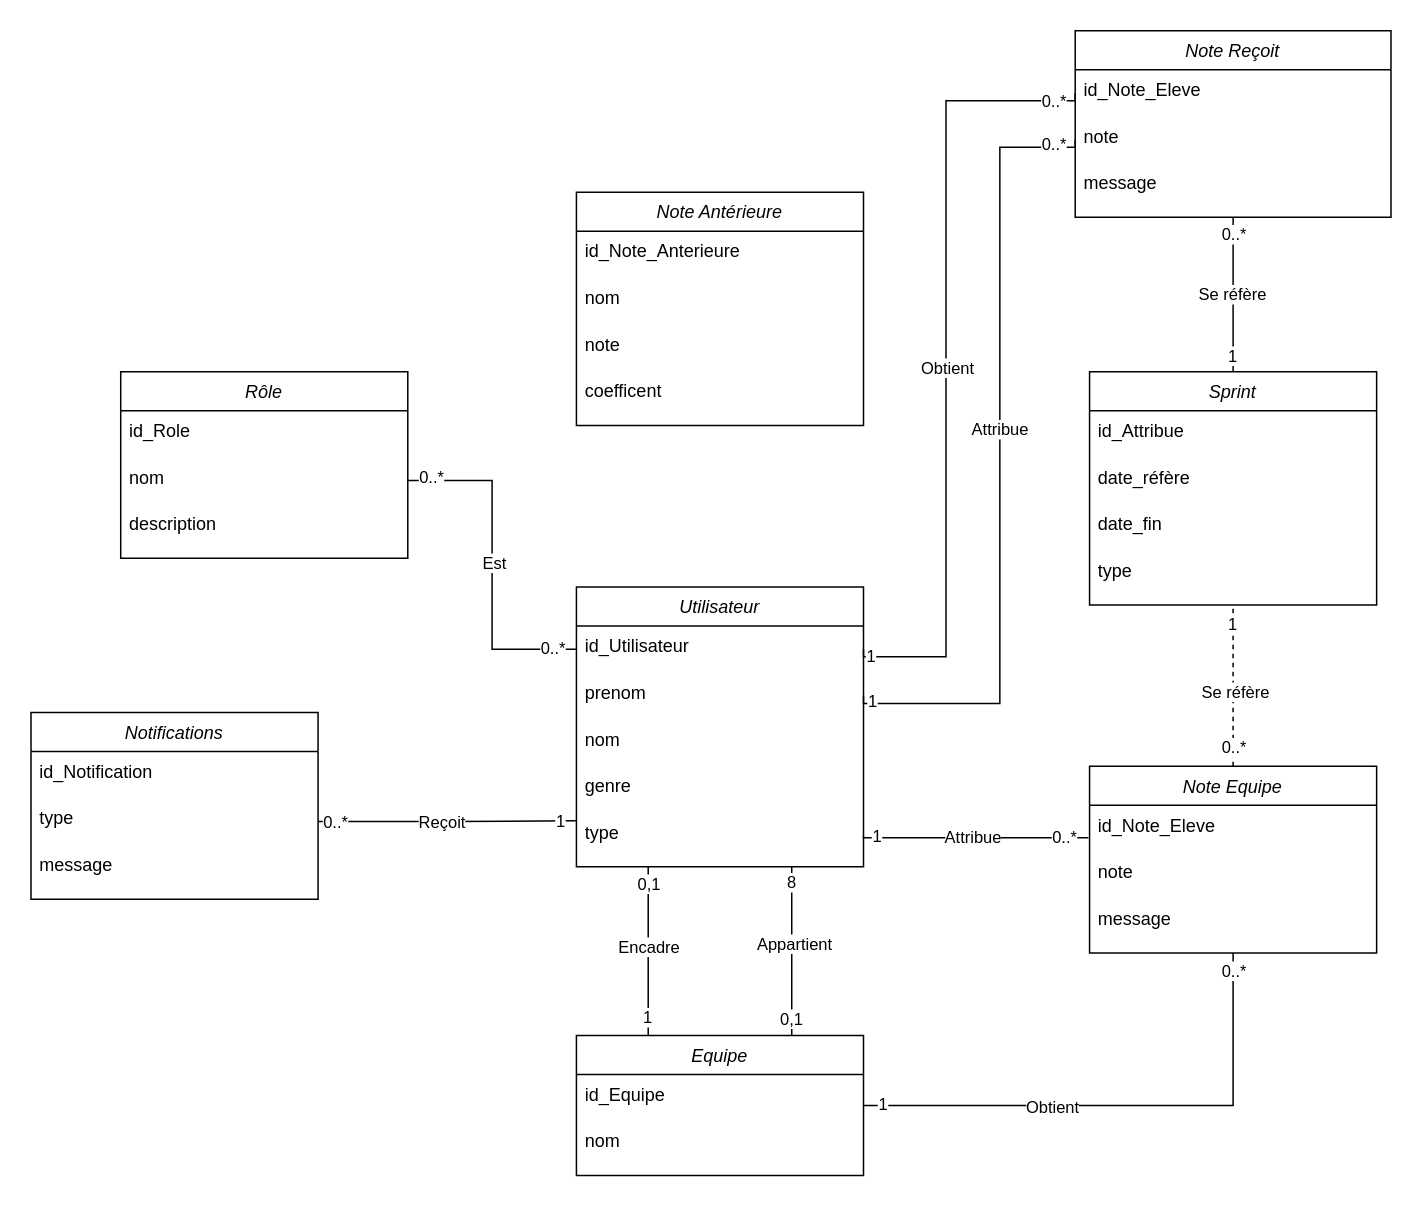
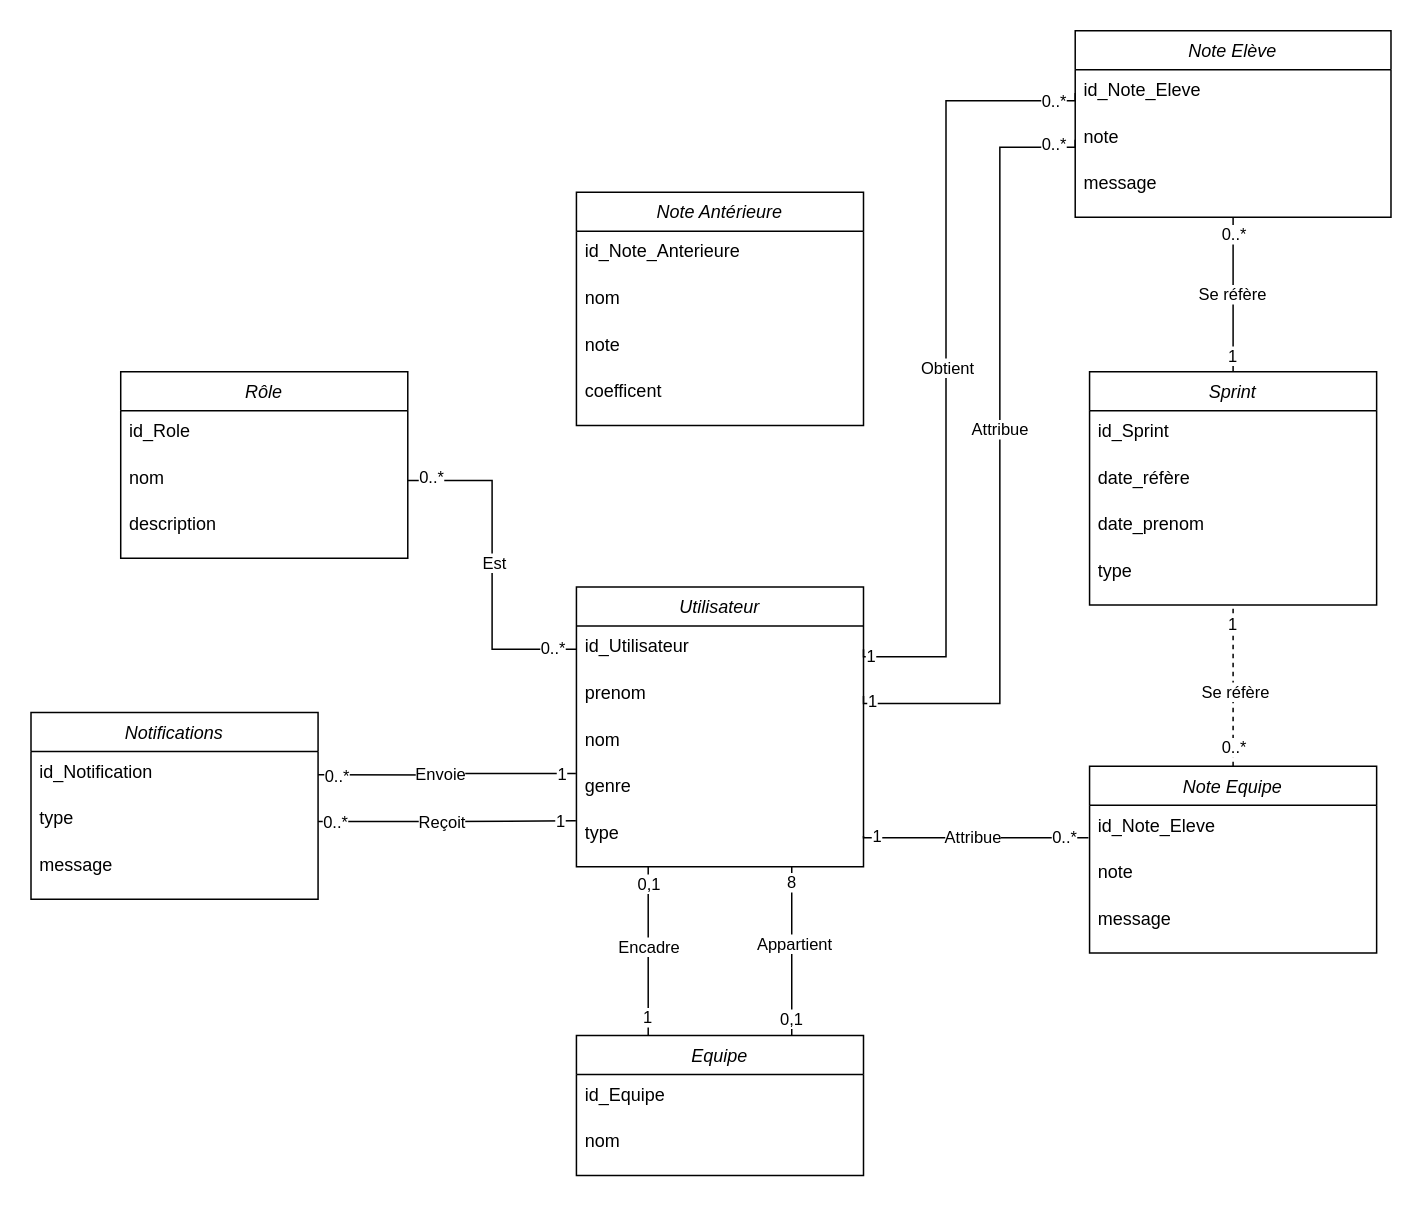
- <mxCell id="33" value="Note Reçoit" style="swimlane;fontStyle=2;align=center;verticalAlign=top;childLayout=stackLayout;horizontal=1;startSize=26;horizontalStack=0;resizeParent=1;resizeLast=0;collapsible=1;marginBottom=0;rounded=0;shadow=0;strokeWidth=1;" vertex="1" parent="2"><mxGeometry x="696.143" width="210.517" height="124.397" as="geometry"><mxRectangle x="230" y="140" width="160" height="26" as="alternateBounds" /></mxGeometry></mxCell>
+ <mxCell id="33" value="Note Elève" style="swimlane;fontStyle=2;align=center;verticalAlign=top;childLayout=stackLayout;horizontal=1;startSize=26;horizontalStack=0;resizeParent=1;resizeLast=0;collapsible=1;marginBottom=0;rounded=0;shadow=0;strokeWidth=1;" vertex="1" parent="2"><mxGeometry x="696.143" width="210.517" height="124.397" as="geometry"><mxRectangle x="230" y="140" width="160" height="26" as="alternateBounds" /></mxGeometry></mxCell>
- <mxCell id="54" value="id_Attribue" style="text;align=left;verticalAlign=top;spacingLeft=4;spacingRight=4;overflow=hidden;rotatable=0;points=[[0,0.5],[1,0.5]];portConstraint=eastwest;" vertex="1" parent="53"><mxGeometry y="26" width="191.379" height="31.099" as="geometry" /></mxCell>
+ <mxCell id="54" value="id_Sprint" style="text;align=left;verticalAlign=top;spacingLeft=4;spacingRight=4;overflow=hidden;rotatable=0;points=[[0,0.5],[1,0.5]];portConstraint=eastwest;" vertex="1" parent="53"><mxGeometry y="26" width="191.379" height="31.099" as="geometry" /></mxCell>
- <mxCell id="56" value="date_fin" style="text;align=left;verticalAlign=top;spacingLeft=4;spacingRight=4;overflow=hidden;rotatable=0;points=[[0,0.5],[1,0.5]];portConstraint=eastwest;rounded=0;shadow=0;html=0;" vertex="1" parent="53"><mxGeometry y="88.199" width="191.379" height="31.099" as="geometry" /></mxCell>
+ <mxCell id="56" value="date_prenom" style="text;align=left;verticalAlign=top;spacingLeft=4;spacingRight=4;overflow=hidden;rotatable=0;points=[[0,0.5],[1,0.5]];portConstraint=eastwest;rounded=0;shadow=0;html=0;" vertex="1" parent="53"><mxGeometry y="88.199" width="191.379" height="31.099" as="geometry" /></mxCell>
+ <mxCell id="25" style="edgeStyle=orthogonalEdgeStyle;rounded=0;orthogonalLoop=1;jettySize=auto;html=1;entryX=-0.002;entryY=0.162;entryDx=0;entryDy=0;entryPerimeter=0;endArrow=none;endFill=0;exitX=1;exitY=0.5;exitDx=0;exitDy=0;" edge="1" parent="2" source="30" target="7"><mxGeometry relative="1" as="geometry"><mxPoint x="418.472" y="562.18" as="targetPoint" /><mxPoint x="47.845" y="454.529" as="sourcePoint" /></mxGeometry></mxCell>
+ <mxCell id="26" value="Envoie" style="edgeLabel;html=1;align=center;verticalAlign=middle;resizable=0;points=[];" vertex="1" connectable="0" parent="25"><mxGeometry x="-0.062" y="1" relative="1" as="geometry"><mxPoint as="offset" /></mxGeometry></mxCell>
+ <mxCell id="27" value="1" style="edgeLabel;html=1;align=center;verticalAlign=middle;resizable=0;points=[];" vertex="1" connectable="0" parent="25"><mxGeometry x="0.846" relative="1" as="geometry"><mxPoint x="3" as="offset" /></mxGeometry></mxCell>
+ <mxCell id="28" value="0..*" style="edgeLabel;html=1;align=center;verticalAlign=middle;resizable=0;points=[];" vertex="1" connectable="0" parent="25"><mxGeometry x="-0.821" relative="1" as="geometry"><mxPoint x="-3" as="offset" /></mxGeometry></mxCell>
- <mxCell id="58" style="edgeStyle=orthogonalEdgeStyle;rounded=0;orthogonalLoop=1;jettySize=auto;html=1;exitX=0.5;exitY=1;exitDx=0;exitDy=0;entryX=1;entryY=0.5;entryDx=0;entryDy=0;endArrow=none;endFill=0;" edge="1" parent="2" source="62" target="22"><mxGeometry relative="1" as="geometry" /></mxCell>
- <mxCell id="59" value="Obtient" style="edgeLabel;html=1;align=center;verticalAlign=middle;resizable=0;points=[];" vertex="1" connectable="0" parent="58"><mxGeometry x="0.326" y="1" relative="1" as="geometry"><mxPoint x="8" as="offset" /></mxGeometry></mxCell>
- <mxCell id="60" value="1" style="edgeLabel;html=1;align=center;verticalAlign=middle;resizable=0;points=[];" vertex="1" connectable="0" parent="58"><mxGeometry x="0.928" y="-1" relative="1" as="geometry"><mxPoint as="offset" /></mxGeometry></mxCell>
- <mxCell id="61" value="0..*" style="edgeLabel;html=1;align=center;verticalAlign=middle;resizable=0;points=[];" vertex="1" connectable="0" parent="58"><mxGeometry x="-0.944" relative="1" as="geometry"><mxPoint y="2" as="offset" /></mxGeometry></mxCell>
